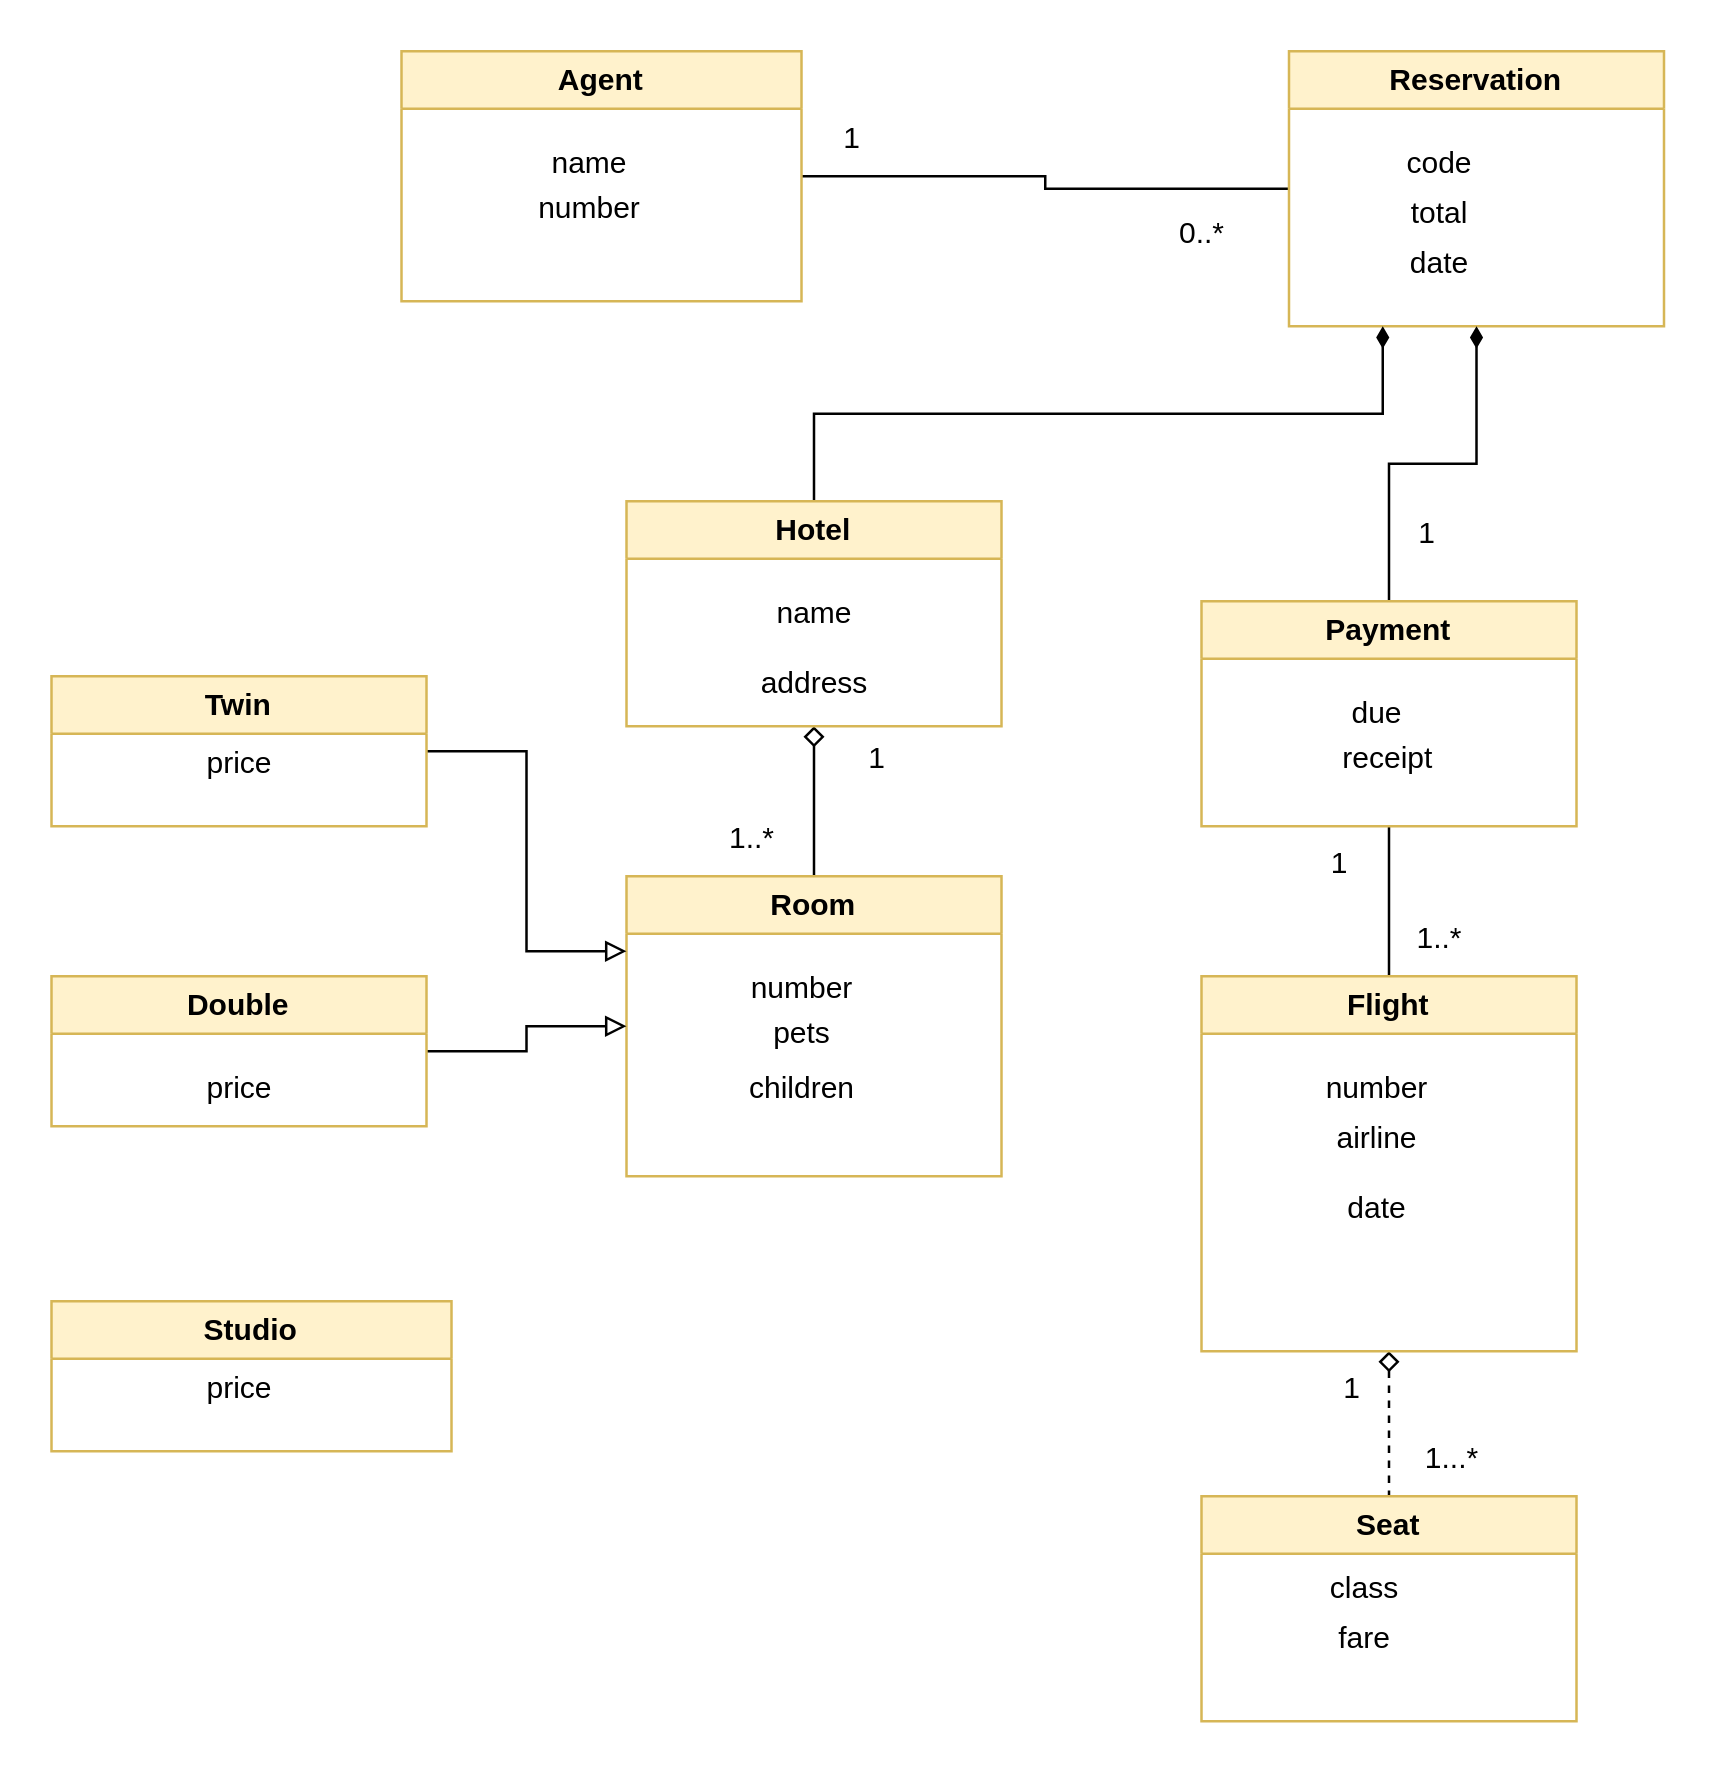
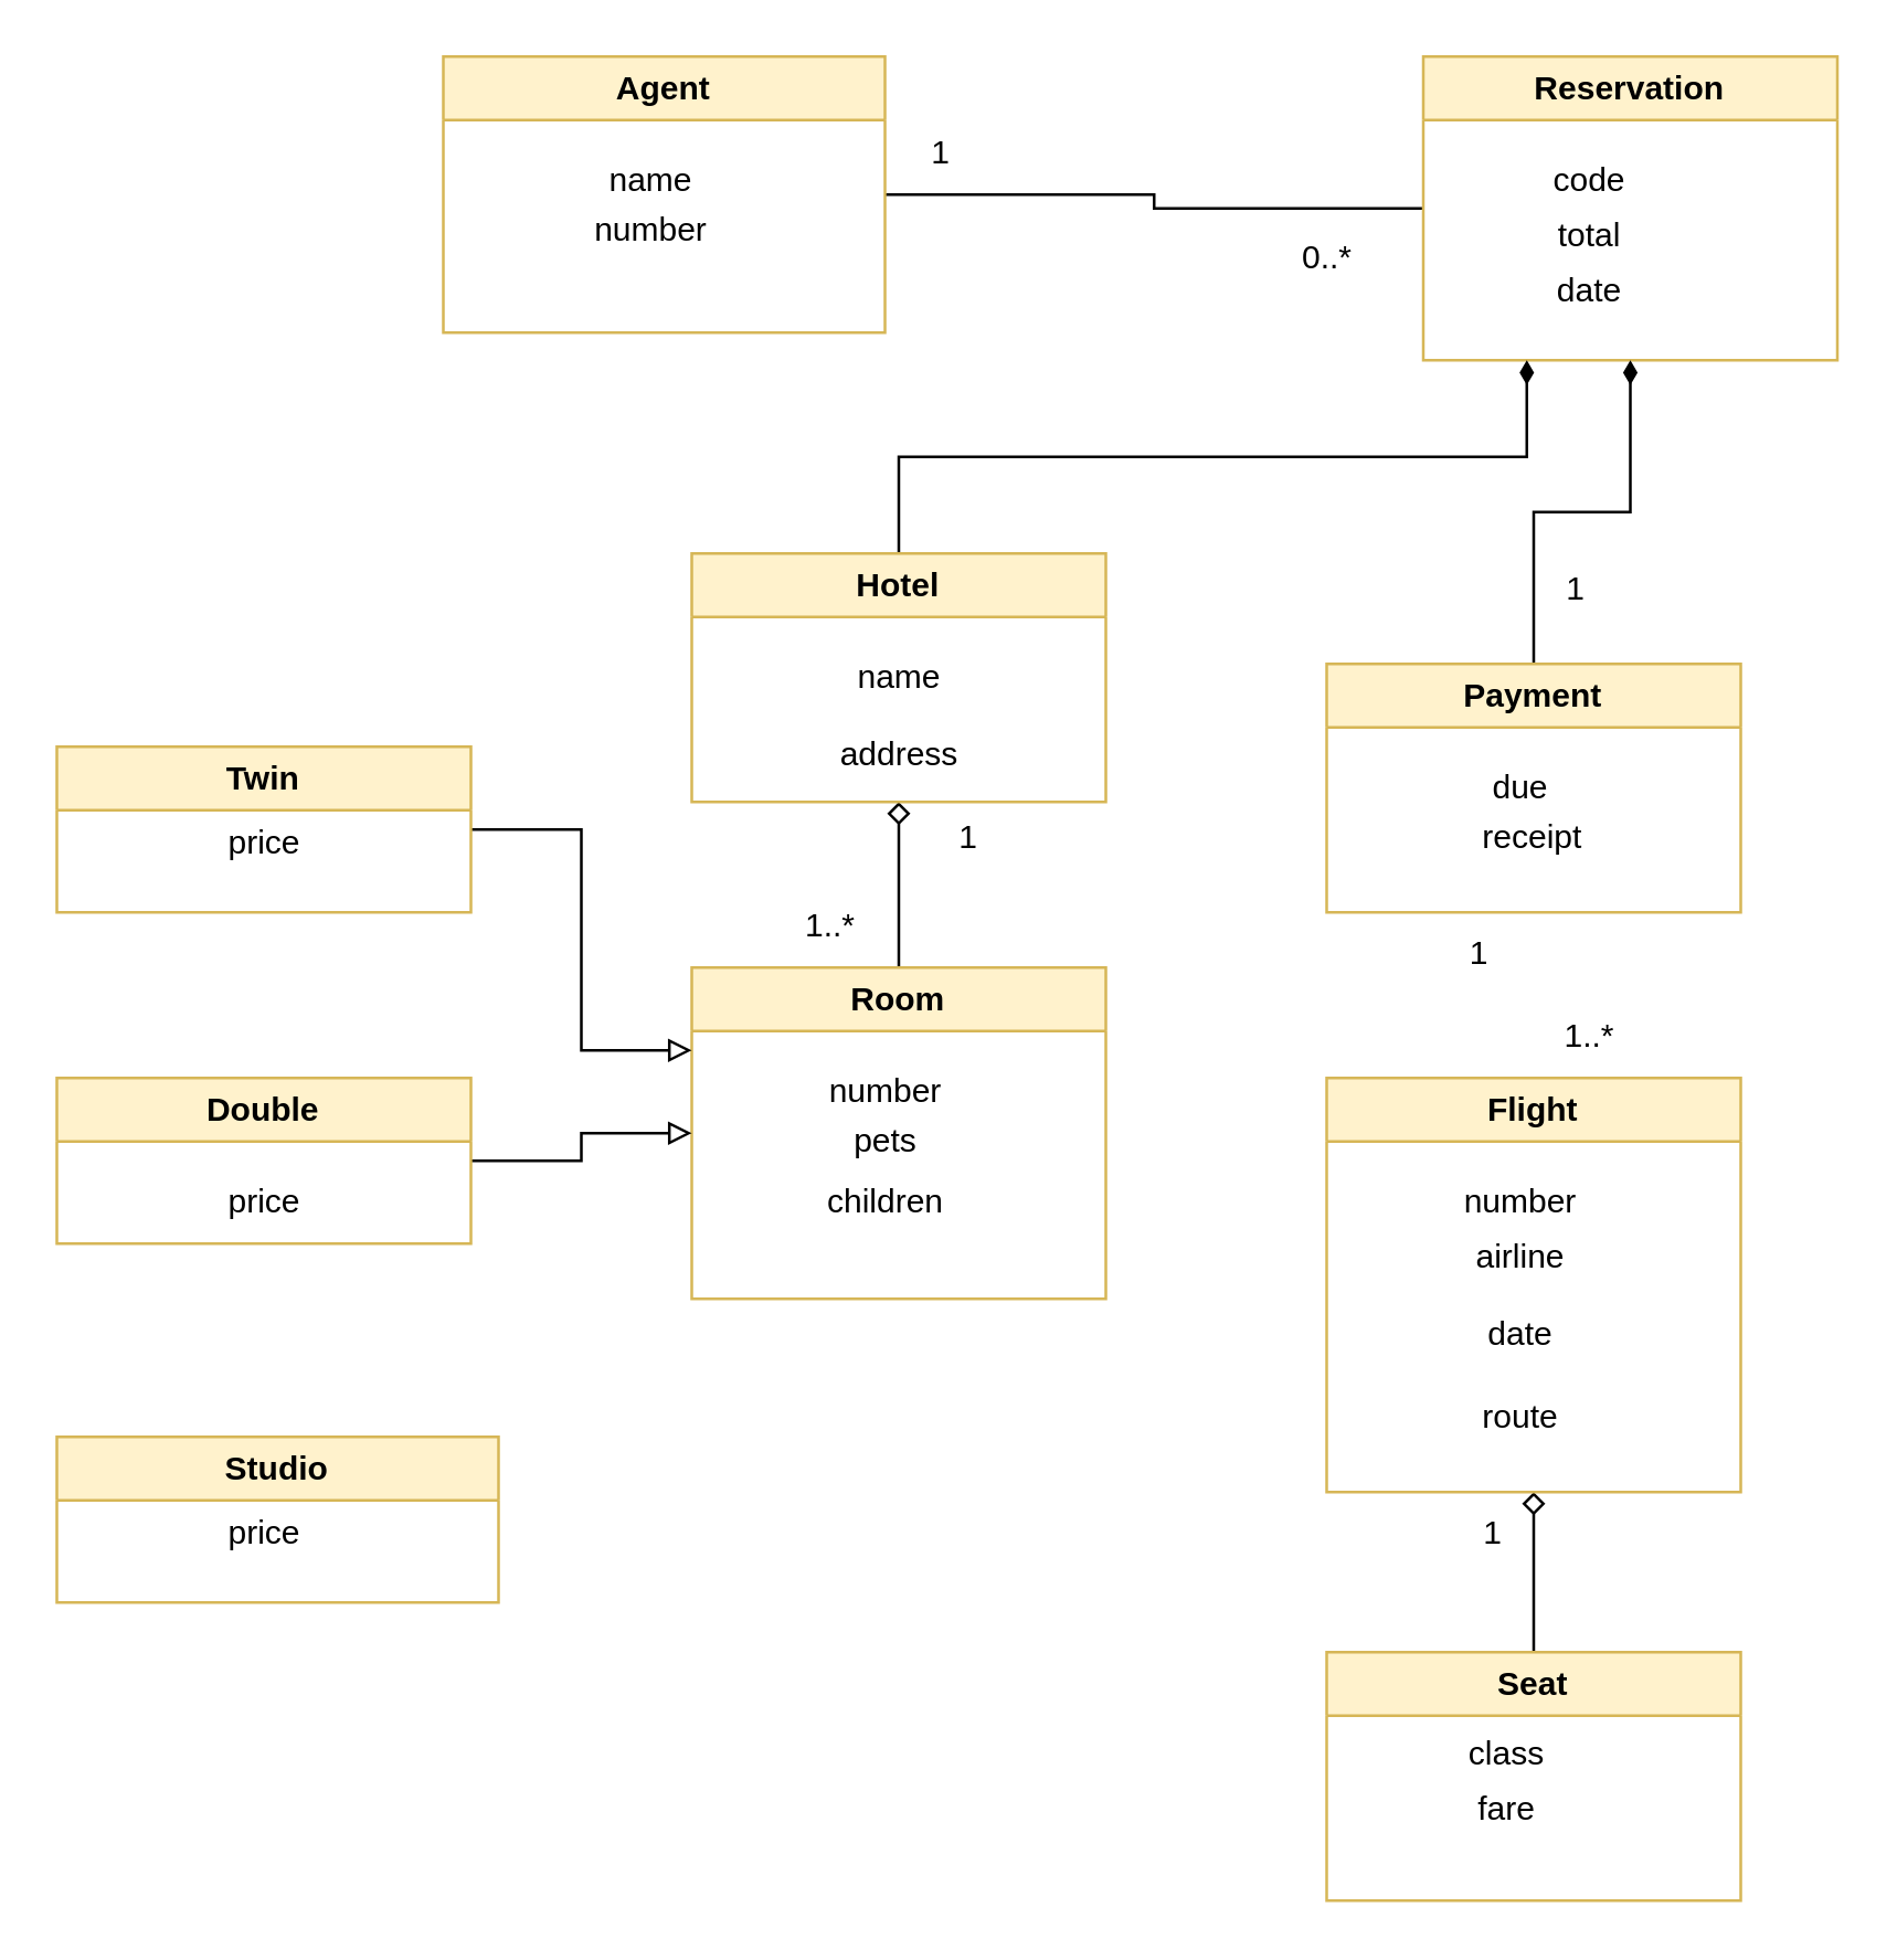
- <mxCell id="20" style="edgeStyle=orthogonalEdgeStyle;rounded=0;orthogonalLoop=1;jettySize=auto;html=1;exitX=0.5;exitY=0;exitDx=0;exitDy=0;entryX=0.5;entryY=1;entryDx=0;entryDy=0;endArrow=none;endFill=0;" edge="1" parent="1" source="21" target="30"><mxGeometry relative="1" as="geometry" /></mxCell>
+ <mxCell id="25" value="route" style="text;html=1;align=center;verticalAlign=middle;resizable=0;points=[];autosize=1;strokeColor=none;fillColor=none;" vertex="1" parent="21"><mxGeometry x="45" y="108" width="50" height="30" as="geometry" /></mxCell>
- <mxCell id="19" style="edgeStyle=orthogonalEdgeStyle;rounded=0;orthogonalLoop=1;jettySize=auto;html=1;exitX=0.5;exitY=1;exitDx=0;exitDy=0;entryX=0.5;entryY=0;entryDx=0;entryDy=0;startArrow=diamond;startFill=0;endArrow=none;endFill=0;dashed=1;" edge="1" parent="1" source="21" target="26"><mxGeometry relative="1" as="geometry" /></mxCell>
+ <mxCell id="19" style="edgeStyle=orthogonalEdgeStyle;rounded=0;orthogonalLoop=1;jettySize=auto;html=1;exitX=0.5;exitY=1;exitDx=0;exitDy=0;entryX=0.5;entryY=0;entryDx=0;entryDy=0;startArrow=diamond;startFill=0;endArrow=none;endFill=0;" edge="1" parent="1" source="21" target="26"><mxGeometry relative="1" as="geometry" /></mxCell>
- <mxCell id="43" value="1...*" style="text;html=1;align=center;verticalAlign=middle;resizable=0;points=[];autosize=1;strokeColor=none;fillColor=none;" vertex="1" parent="1"><mxGeometry x="560" y="568" width="40" height="30" as="geometry" /></mxCell>
